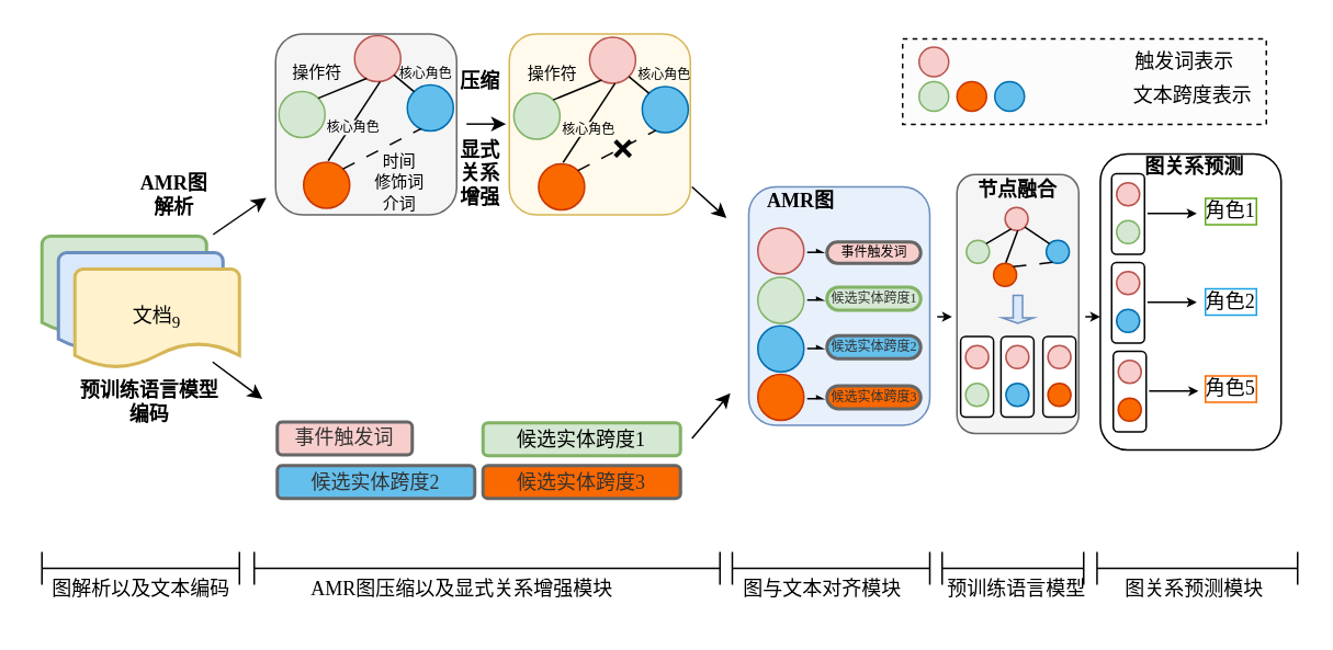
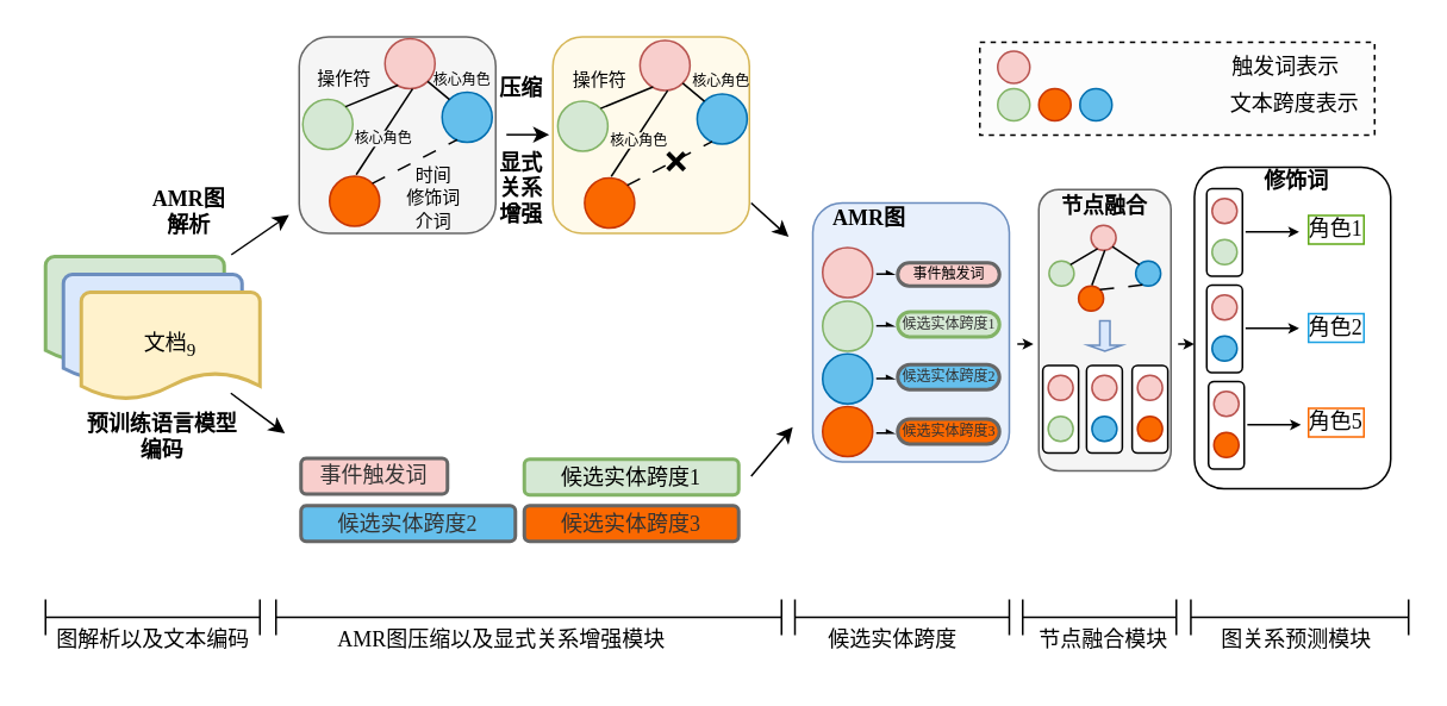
- <mxCell id="105" value="&lt;font face=&quot;宋体-简&quot;&gt;&lt;b&gt;图关系预测&lt;/b&gt;&lt;/font&gt;" style="text;html=1;align=center;verticalAlign=middle;resizable=0;points=[];autosize=1;strokeColor=none;fillColor=none;" parent="1" vertex="1"><mxGeometry x="685" y="86" width="80" height="30" as="geometry" /></mxCell>
+ <mxCell id="105" value="&lt;font face=&quot;宋体-简&quot;&gt;&lt;b&gt;修饰词&lt;/b&gt;&lt;/font&gt;" style="text;html=1;align=center;verticalAlign=middle;resizable=0;points=[];autosize=1;strokeColor=none;fillColor=none;" parent="1" vertex="1"><mxGeometry x="685" y="86" width="80" height="30" as="geometry" /></mxCell>
- <mxCell id="114" value="图与文本对齐模块" style="text;html=1;align=center;verticalAlign=middle;resizable=0;points=[];autosize=1;strokeColor=none;fillColor=none;fontFamily=宋体-简;" vertex="1" parent="1"><mxGeometry x="439" y="343" width="120" height="30" as="geometry" /></mxCell>
+ <mxCell id="114" value="候选实体跨度" style="text;html=1;align=center;verticalAlign=middle;resizable=0;points=[];autosize=1;strokeColor=none;fillColor=none;fontFamily=宋体-简;" vertex="1" parent="1"><mxGeometry x="439" y="343" width="120" height="30" as="geometry" /></mxCell>
- <mxCell id="115" value="预训练语言模型" style="text;html=1;align=center;verticalAlign=middle;resizable=0;points=[];autosize=1;strokeColor=none;fillColor=none;fontFamily=宋体-简;" vertex="1" parent="1"><mxGeometry x="567.25" y="343" width="100" height="30" as="geometry" /></mxCell>
+ <mxCell id="115" value="节点融合模块" style="text;html=1;align=center;verticalAlign=middle;resizable=0;points=[];autosize=1;strokeColor=none;fillColor=none;fontFamily=宋体-简;" vertex="1" parent="1"><mxGeometry x="567.25" y="343" width="100" height="30" as="geometry" /></mxCell>
